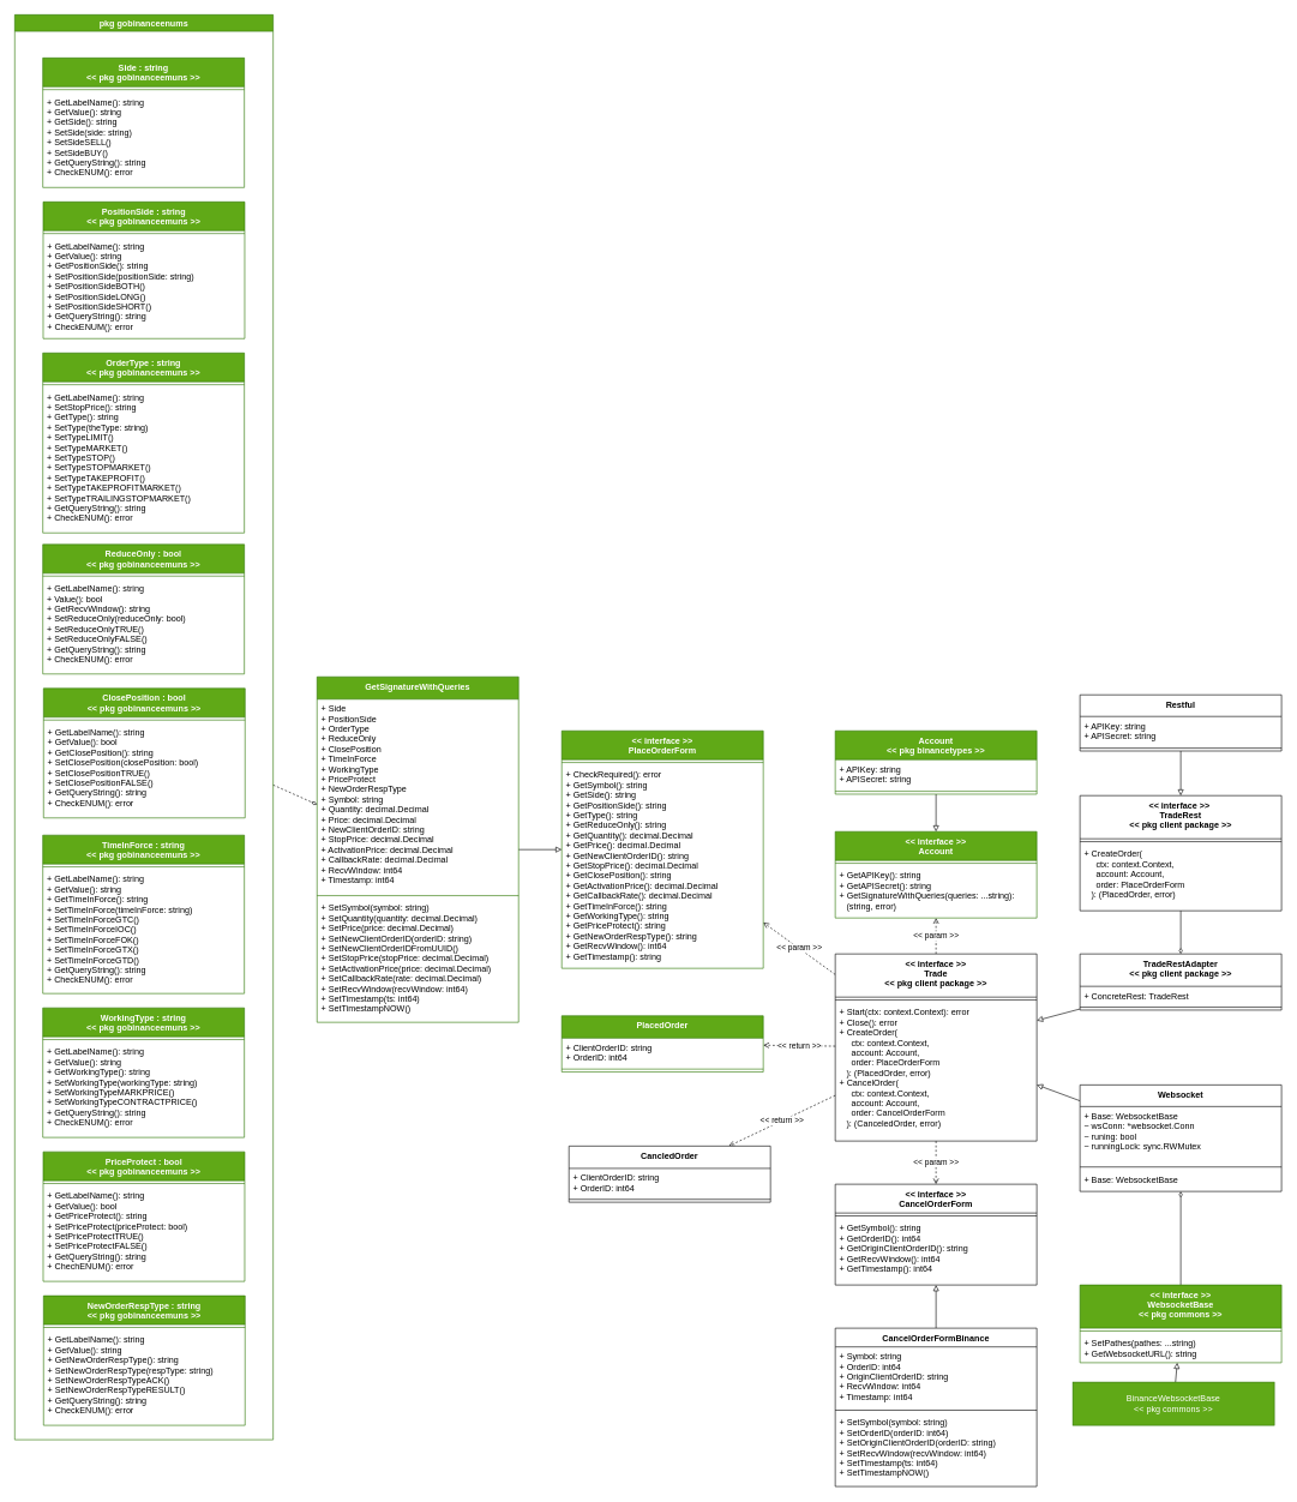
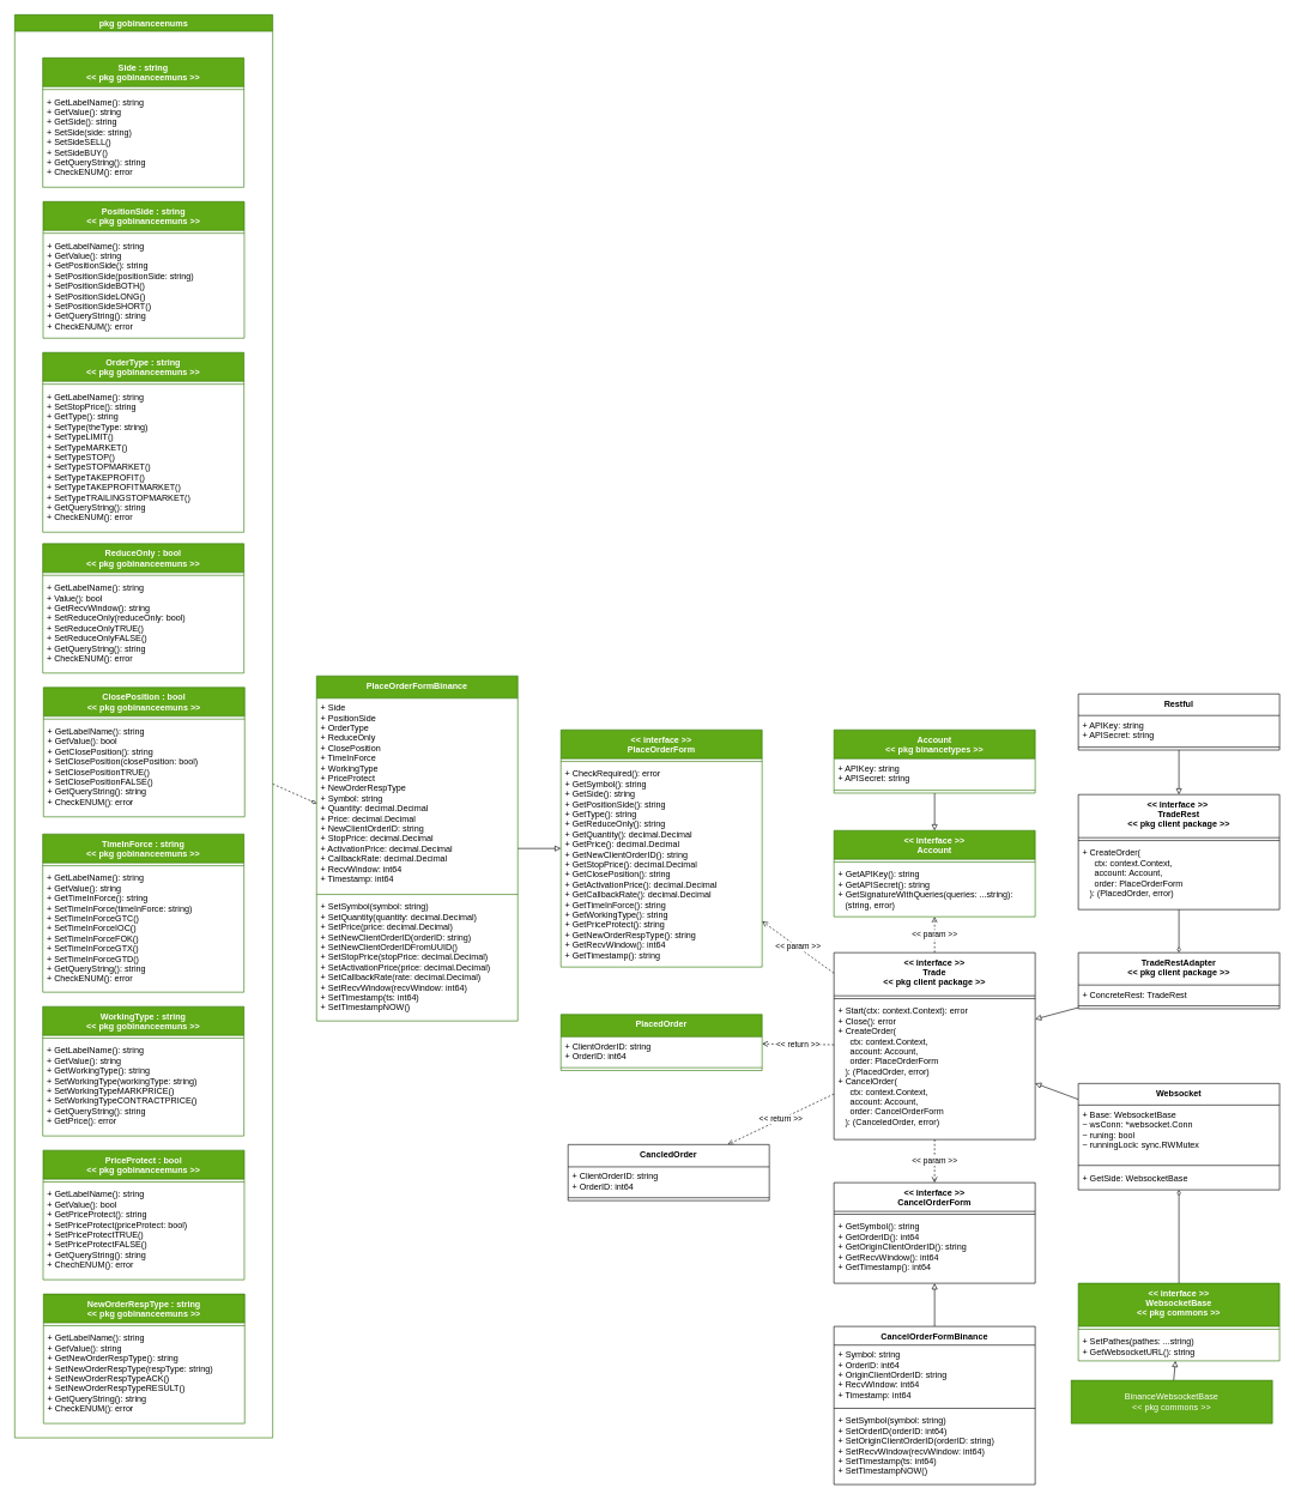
- <mxCell id="21" value="GetSignatureWithQueries" style="swimlane;fontStyle=1;align=center;verticalAlign=top;childLayout=stackLayout;horizontal=1;startSize=31;horizontalStack=0;resizeParent=1;resizeParentMax=0;resizeLast=0;collapsible=1;marginBottom=0;fillColor=#60a917;fontColor=#ffffff;strokeColor=#2D7600;" parent="1" vertex="1"><mxGeometry x="440" y="940" width="280" height="480" as="geometry" /></mxCell>
+ <mxCell id="21" value="PlaceOrderFormBinance" style="swimlane;fontStyle=1;align=center;verticalAlign=top;childLayout=stackLayout;horizontal=1;startSize=31;horizontalStack=0;resizeParent=1;resizeParentMax=0;resizeLast=0;collapsible=1;marginBottom=0;fillColor=#60a917;fontColor=#ffffff;strokeColor=#2D7600;" parent="1" vertex="1"><mxGeometry x="440" y="940" width="280" height="480" as="geometry" /></mxCell>
- <mxCell id="78" value="+ GetLabelName(): string&#10;+ GetValue(): string&#10;+ GetWorkingType(): string&#10;+ SetWorkingType(workingType: string)&#10;+ SetWorkingTypeMARKPRICE()&#10;+ SetWorkingTypeCONTRACTPRICE()&#10;+ GetQueryString(): string&#10;+ CheckENUM(): error" style="text;strokeColor=none;fillColor=none;align=left;verticalAlign=top;spacingLeft=4;spacingRight=4;overflow=hidden;rotatable=0;points=[[0,0.5],[1,0.5]];portConstraint=eastwest;" parent="76" vertex="1"><mxGeometry y="48" width="280" height="132" as="geometry" /></mxCell>
+ <mxCell id="78" value="+ GetLabelName(): string&#10;+ GetValue(): string&#10;+ GetWorkingType(): string&#10;+ SetWorkingType(workingType: string)&#10;+ SetWorkingTypeMARKPRICE()&#10;+ SetWorkingTypeCONTRACTPRICE()&#10;+ GetQueryString(): string&#10;+ GetPrice(): error" style="text;strokeColor=none;fillColor=none;align=left;verticalAlign=top;spacingLeft=4;spacingRight=4;overflow=hidden;rotatable=0;points=[[0,0.5],[1,0.5]];portConstraint=eastwest;" parent="76" vertex="1"><mxGeometry y="48" width="280" height="132" as="geometry" /></mxCell>
- <mxCell id="32" value="+ Base: WebsocketBase" style="text;strokeColor=none;fillColor=none;align=left;verticalAlign=top;spacingLeft=4;spacingRight=4;overflow=hidden;rotatable=0;points=[[0,0.5],[1,0.5]];portConstraint=eastwest;" parent="29" vertex="1"><mxGeometry y="118" width="280" height="30" as="geometry" /></mxCell>
+ <mxCell id="32" value="+ GetSide: WebsocketBase" style="text;strokeColor=none;fillColor=none;align=left;verticalAlign=top;spacingLeft=4;spacingRight=4;overflow=hidden;rotatable=0;points=[[0,0.5],[1,0.5]];portConstraint=eastwest;" parent="29" vertex="1"><mxGeometry y="118" width="280" height="30" as="geometry" /></mxCell>
